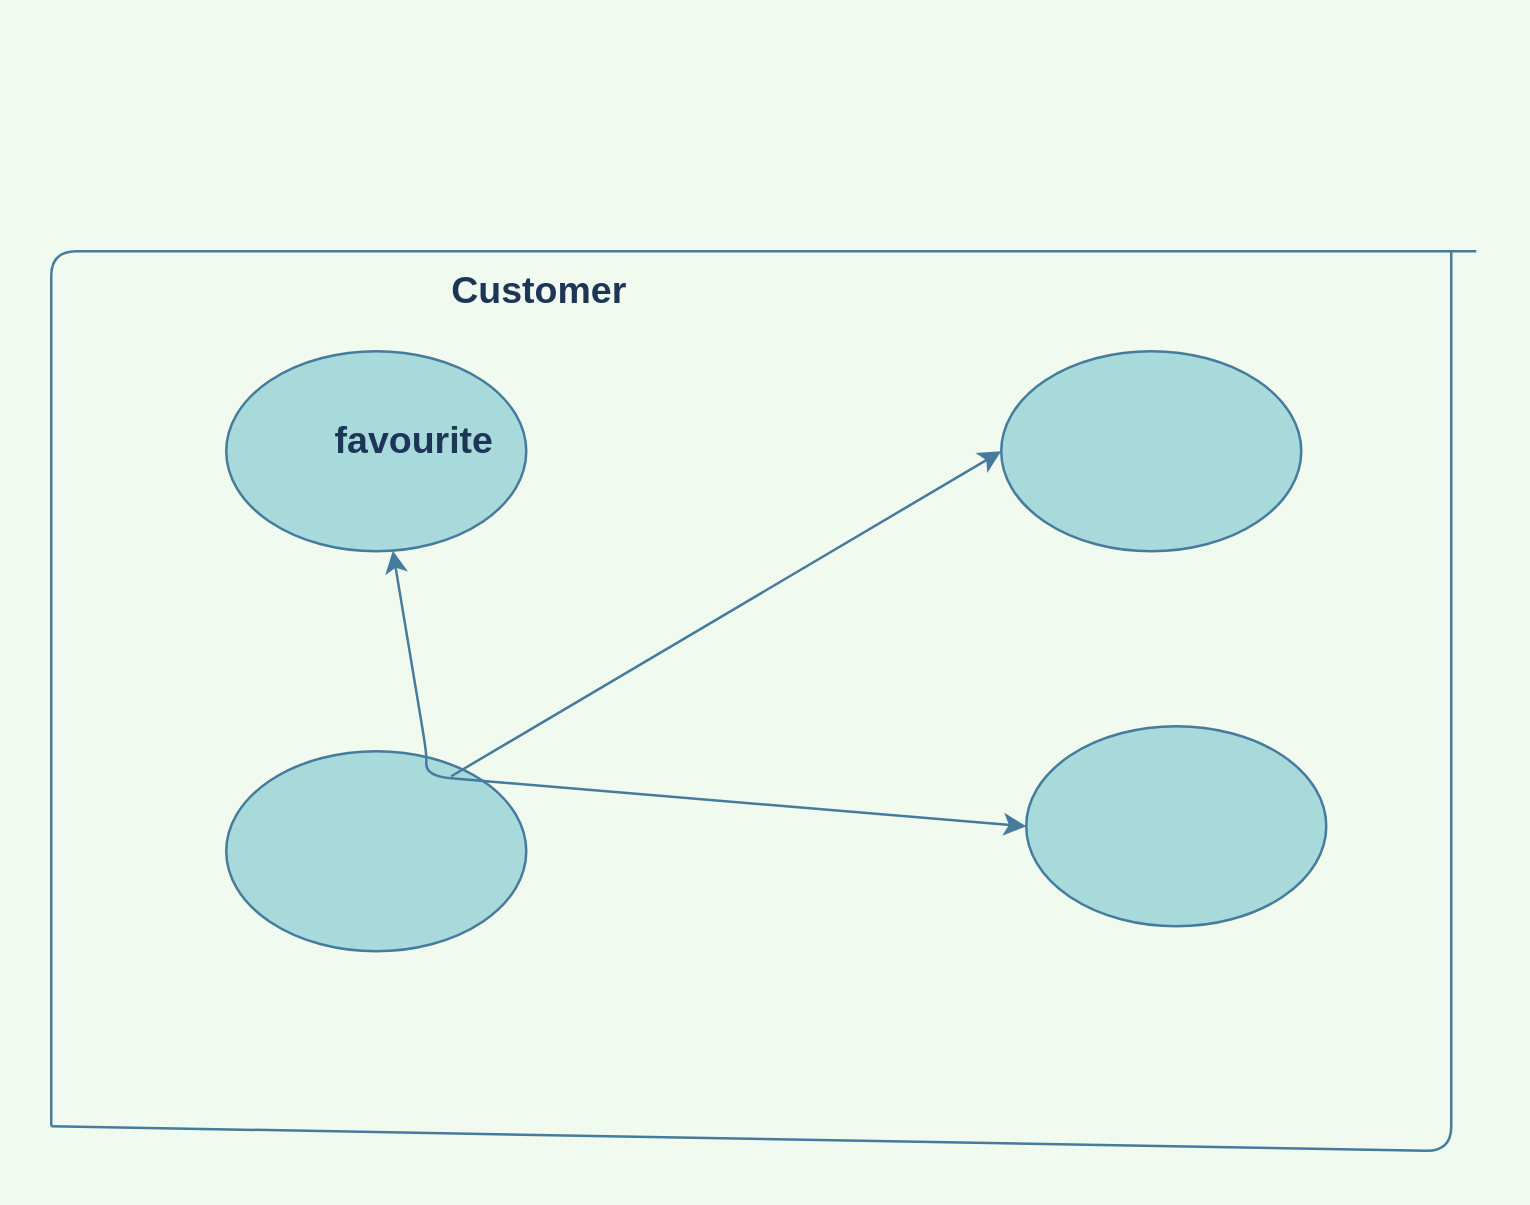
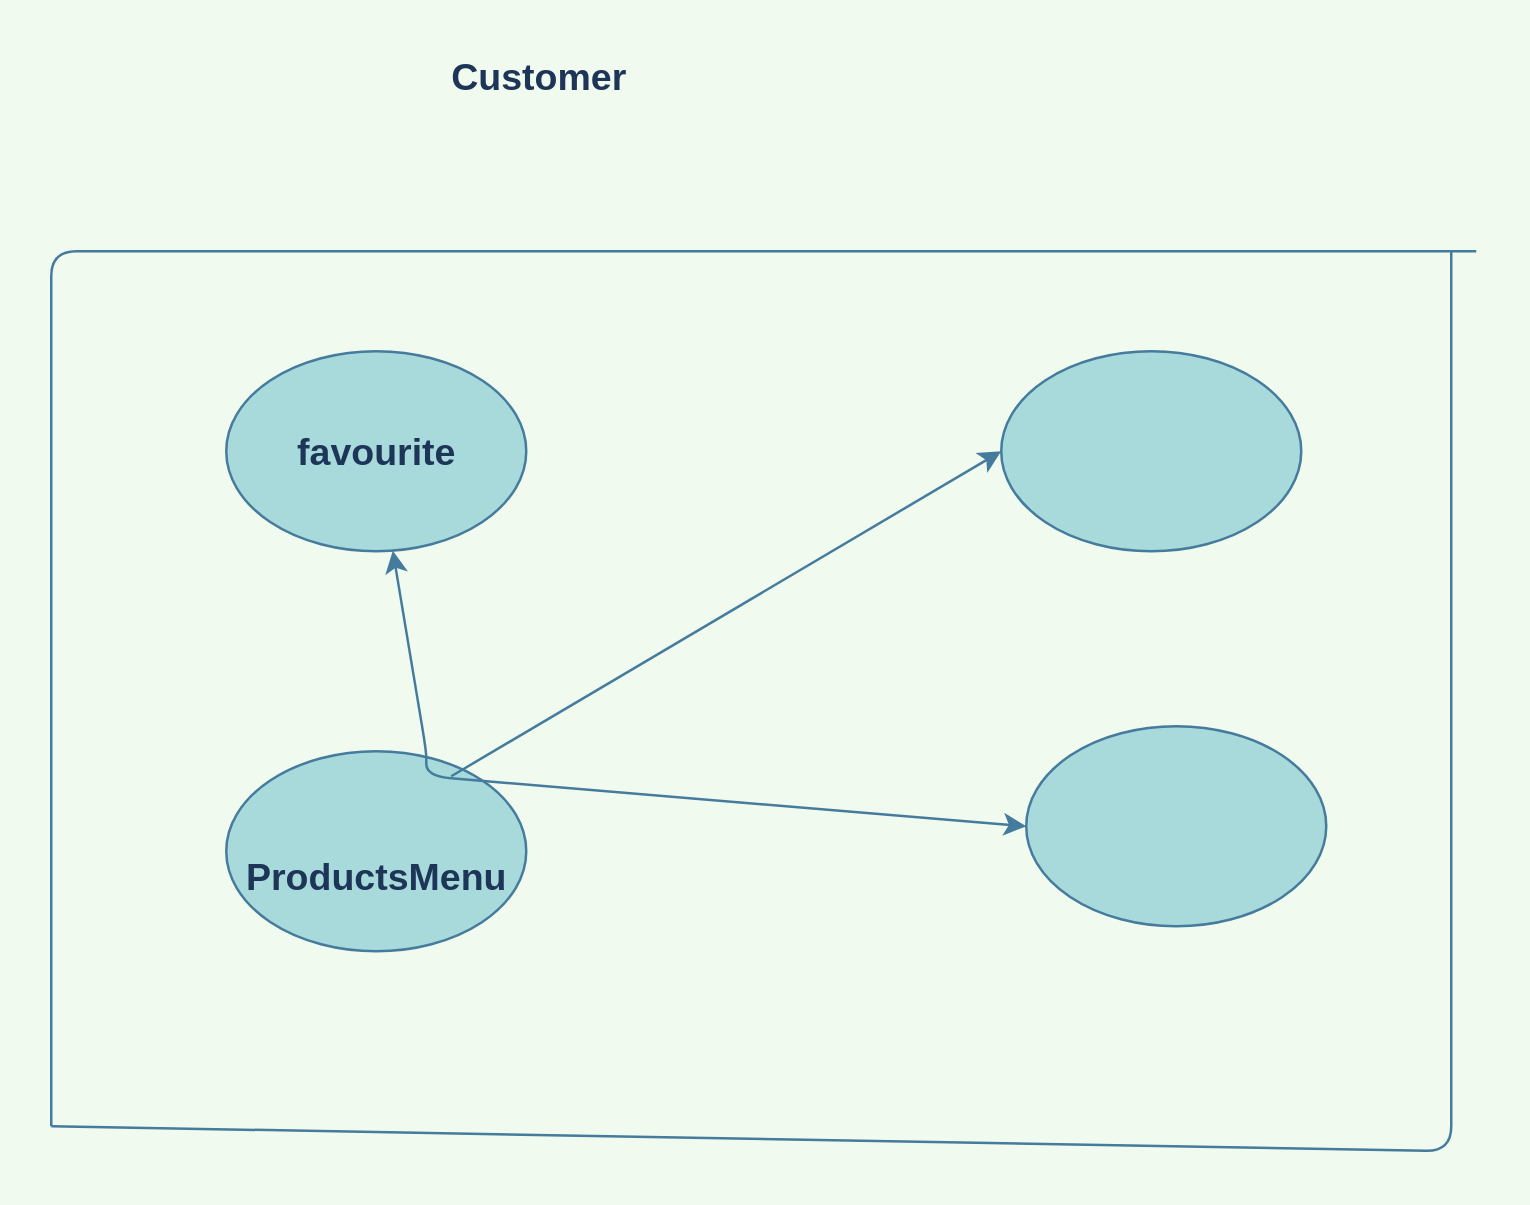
- <mxCell id="10" value="Customer" style="text;html=1;resizable=0;autosize=1;align=center;verticalAlign=middle;points=[];fillColor=none;strokeColor=none;rounded=0;fontSize=15;fontStyle=1;fontColor=#1D3557;" vertex="1" parent="1"><mxGeometry x="170" y="105" width="90" height="20" as="geometry" /></mxCell>
+ <mxCell id="10" value="Customer" style="text;html=1;resizable=0;autosize=1;align=center;verticalAlign=middle;points=[];fillColor=none;strokeColor=none;rounded=0;fontSize=15;fontStyle=1;fontColor=#1D3557;" vertex="1" parent="1"><mxGeometry x="170" y="20" width="90" height="20" as="geometry" /></mxCell>
- <mxCell id="3" value="favourite" style="text;html=1;resizable=0;autosize=1;align=center;verticalAlign=middle;points=[];fillColor=none;strokeColor=none;rounded=0;fontStyle=1;fontSize=15;fontColor=#1D3557;" vertex="1" parent="1"><mxGeometry x="125" y="165" width="80" height="20" as="geometry" /></mxCell>
+ <mxCell id="3" value="favourite" style="text;html=1;resizable=0;autosize=1;align=center;verticalAlign=middle;points=[];fillColor=none;strokeColor=none;rounded=0;fontStyle=1;fontSize=15;fontColor=#1D3557;" vertex="1" parent="1"><mxGeometry x="110" y="170" width="80" height="20" as="geometry" /></mxCell>
+ <mxCell id="6" value="ProductsMenu" style="text;html=1;resizable=0;autosize=1;align=center;verticalAlign=middle;points=[];fillColor=none;strokeColor=none;rounded=0;fontSize=15;fontStyle=1;fontColor=#1D3557;" vertex="1" parent="1"><mxGeometry x="90" y="340" width="120" height="20" as="geometry" /></mxCell>
